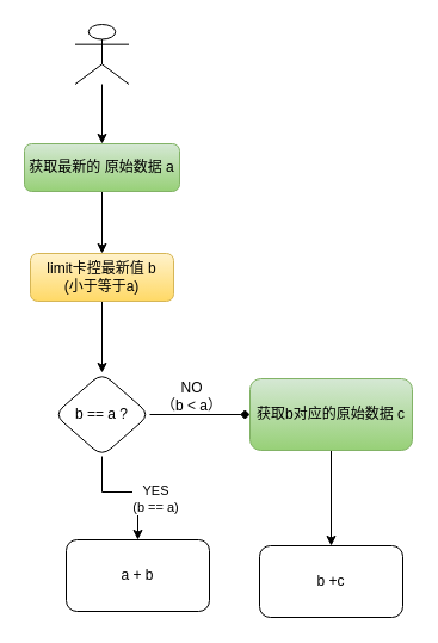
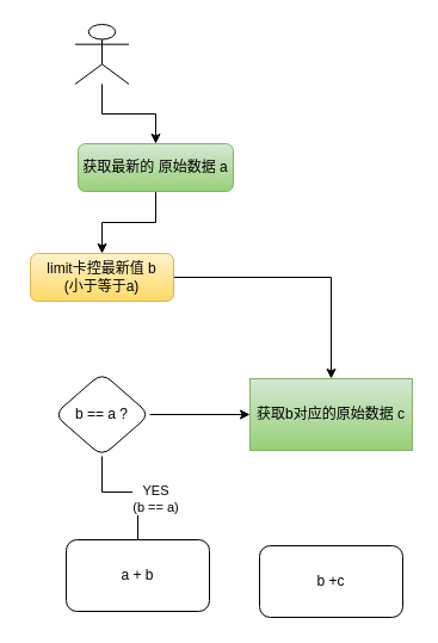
- <mxCell id="3" value="获取最新的 原始数据 a" style="rounded=1;whiteSpace=wrap;html=1;fontSize=12;glass=0;strokeWidth=1;shadow=0;fillColor=#d5e8d4;gradientColor=#97d077;strokeColor=#82b366;" parent="1" vertex="1"><mxGeometry x="20" y="120" width="130" height="40" as="geometry" /></mxCell>
+ <mxCell id="3" value="获取最新的 原始数据 a" style="rounded=1;whiteSpace=wrap;html=1;fontSize=12;glass=0;strokeWidth=1;shadow=0;fillColor=#d5e8d4;gradientColor=#97d077;strokeColor=#82b366;" parent="1" vertex="1"><mxGeometry x="65" y="120" width="130" height="40" as="geometry" /></mxCell>
- <mxCell id="4" value="" style="edgeStyle=orthogonalEdgeStyle;rounded=0;orthogonalLoop=1;jettySize=auto;html=1;" edge="1" parent="1" source="5" target="9"><mxGeometry relative="1" as="geometry" /></mxCell>
+ <mxCell id="4" value="" style="edgeStyle=orthogonalEdgeStyle;rounded=0;orthogonalLoop=1;jettySize=auto;html=1;" edge="1" parent="1" source="5" target="12"><mxGeometry relative="1" as="geometry" /></mxCell>
- <mxCell id="13" value="NO&lt;br&gt;（b &amp;lt; a）" style="text;html=1;align=center;verticalAlign=middle;resizable=0;points=[];autosize=1;strokeColor=none;fillColor=none;" vertex="1" parent="1"><mxGeometry x="125" y="312" width="70" height="40" as="geometry" /></mxCell>
- <mxCell id="8" value="" style="edgeStyle=orthogonalEdgeStyle;rounded=0;orthogonalLoop=1;jettySize=auto;html=1;endArrow=diamond;" edge="1" parent="1" source="9" target="12"><mxGeometry relative="1" as="geometry" /></mxCell>
+ <mxCell id="8" value="" style="edgeStyle=orthogonalEdgeStyle;rounded=0;orthogonalLoop=1;jettySize=auto;html=1;" edge="1" parent="1" source="9" target="12"><mxGeometry relative="1" as="geometry" /></mxCell>
- <mxCell id="12" value="获取b对应的原始数据 c" style="whiteSpace=wrap;html=1;rounded=1;glass=0;strokeWidth=1;shadow=0;fillColor=#d5e8d4;gradientColor=#97d077;strokeColor=#82b366;" vertex="1" parent="1"><mxGeometry x="209" y="317" width="136" height="60" as="geometry" /></mxCell>
+ <mxCell id="12" value="获取b对应的原始数据 c" style="whiteSpace=wrap;html=1;glass=0;strokeWidth=1;shadow=0;fillColor=#d5e8d4;gradientColor=#97d077;strokeColor=#82b366;rounded=0;" vertex="1" parent="1"><mxGeometry x="209" y="317" width="136" height="60" as="geometry" /></mxCell>
- <mxCell id="11" value="" style="edgeStyle=orthogonalEdgeStyle;rounded=0;orthogonalLoop=1;jettySize=auto;html=1;" edge="1" parent="1" source="12" target="14"><mxGeometry relative="1" as="geometry" /></mxCell>
- <mxCell id="6" value="" style="edgeStyle=orthogonalEdgeStyle;rounded=0;orthogonalLoop=1;jettySize=auto;html=1;" edge="1" parent="1" source="9" target="10"><mxGeometry relative="1" as="geometry"><Array as="points"><mxPoint x="85" y="412" /></Array></mxGeometry></mxCell>
+ <mxCell id="6" value="" style="edgeStyle=orthogonalEdgeStyle;rounded=0;orthogonalLoop=1;jettySize=auto;html=1;endArrow=none;" edge="1" parent="1" source="9" target="10"><mxGeometry relative="1" as="geometry"><Array as="points"><mxPoint x="85" y="412" /></Array></mxGeometry></mxCell>
